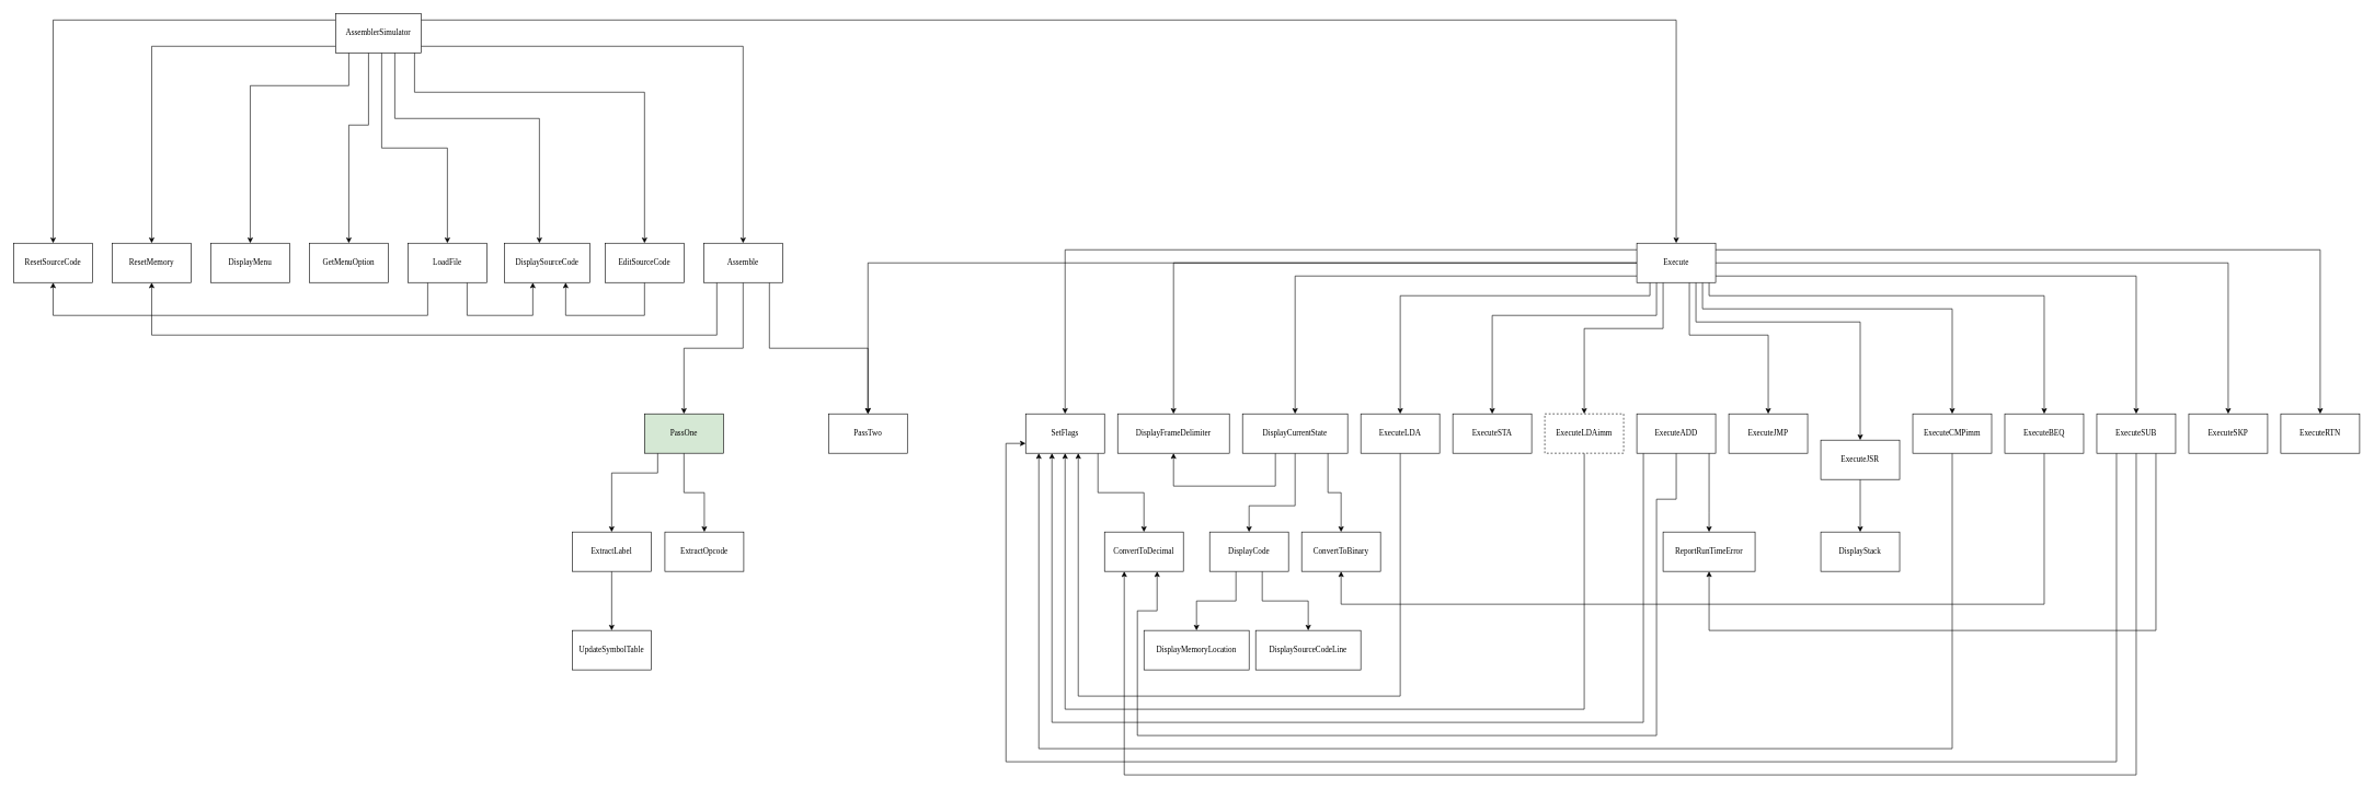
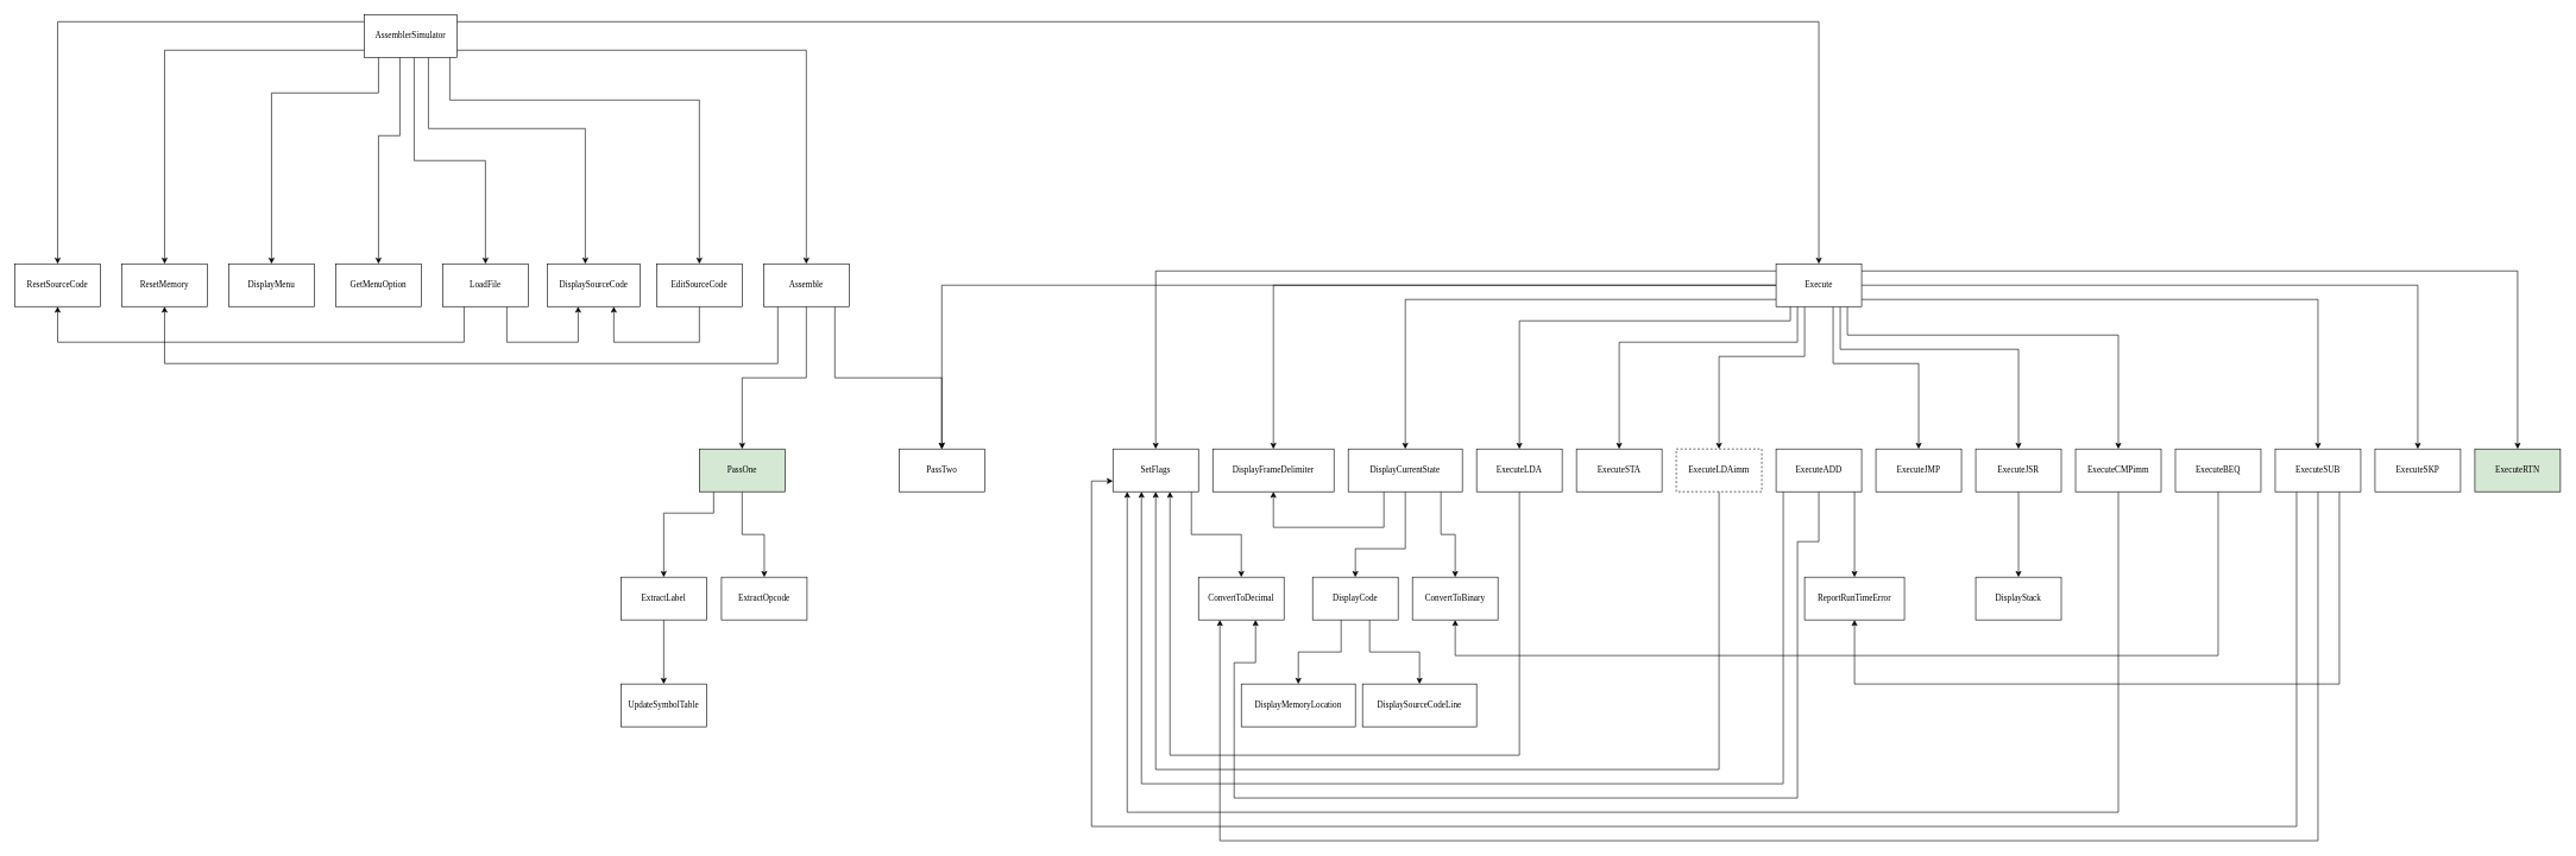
- <mxCell id="44" style="edgeStyle=orthogonalEdgeStyle;rounded=0;orthogonalLoop=1;jettySize=auto;html=1;" parent="1" source="48" target="71" edge="1"><mxGeometry relative="1" as="geometry"><Array as="points"><mxPoint x="2600" y="450" /><mxPoint x="3110" y="450" /></Array></mxGeometry></mxCell>
- <mxCell id="77" value="ExecuteRTN" style="rounded=1;whiteSpace=wrap;html=1;arcSize=0;fontSize=12;fontFamily=Verdana;" parent="1" vertex="1"><mxGeometry x="3470" y="630" width="120" height="60" as="geometry" /></mxCell>
+ <mxCell id="77" value="ExecuteRTN" style="rounded=1;whiteSpace=wrap;html=1;arcSize=0;fontSize=12;fontFamily=Verdana;fillColor=#d5e8d4;" parent="1" vertex="1"><mxGeometry x="3470" y="630" width="120" height="60" as="geometry" /></mxCell>
- <mxCell id="67" value="ExecuteJSR" style="rounded=1;whiteSpace=wrap;html=1;arcSize=0;fontSize=12;fontFamily=Verdana;" parent="1" vertex="1"><mxGeometry x="2770" y="670" width="120" height="60" as="geometry" /></mxCell>
+ <mxCell id="67" value="ExecuteJSR" style="rounded=1;whiteSpace=wrap;html=1;arcSize=0;fontSize=12;fontFamily=Verdana;" parent="1" vertex="1"><mxGeometry x="2770" y="630" width="120" height="60" as="geometry" /></mxCell>
